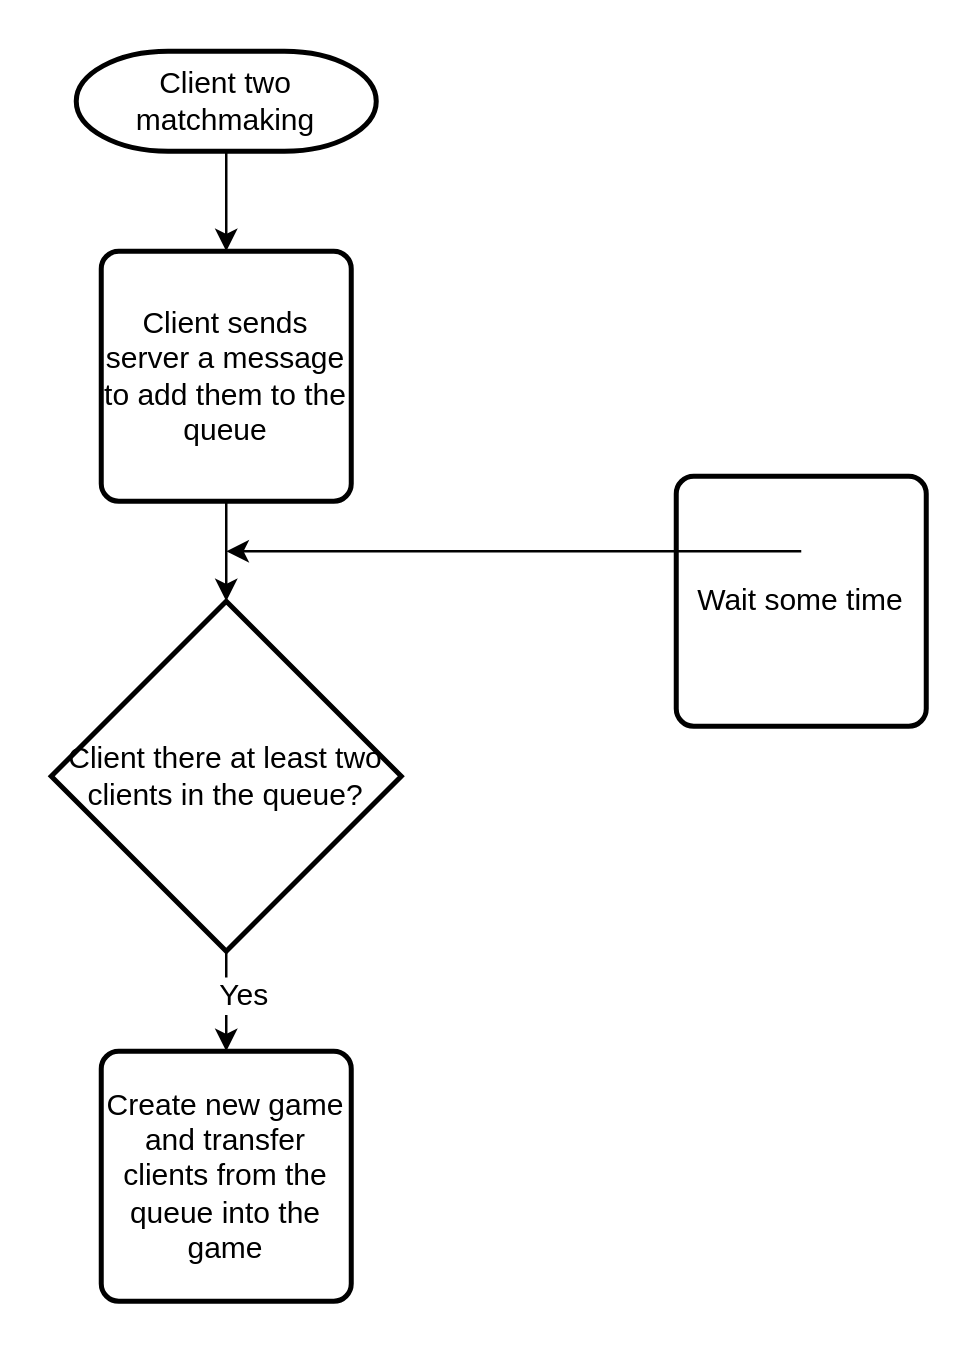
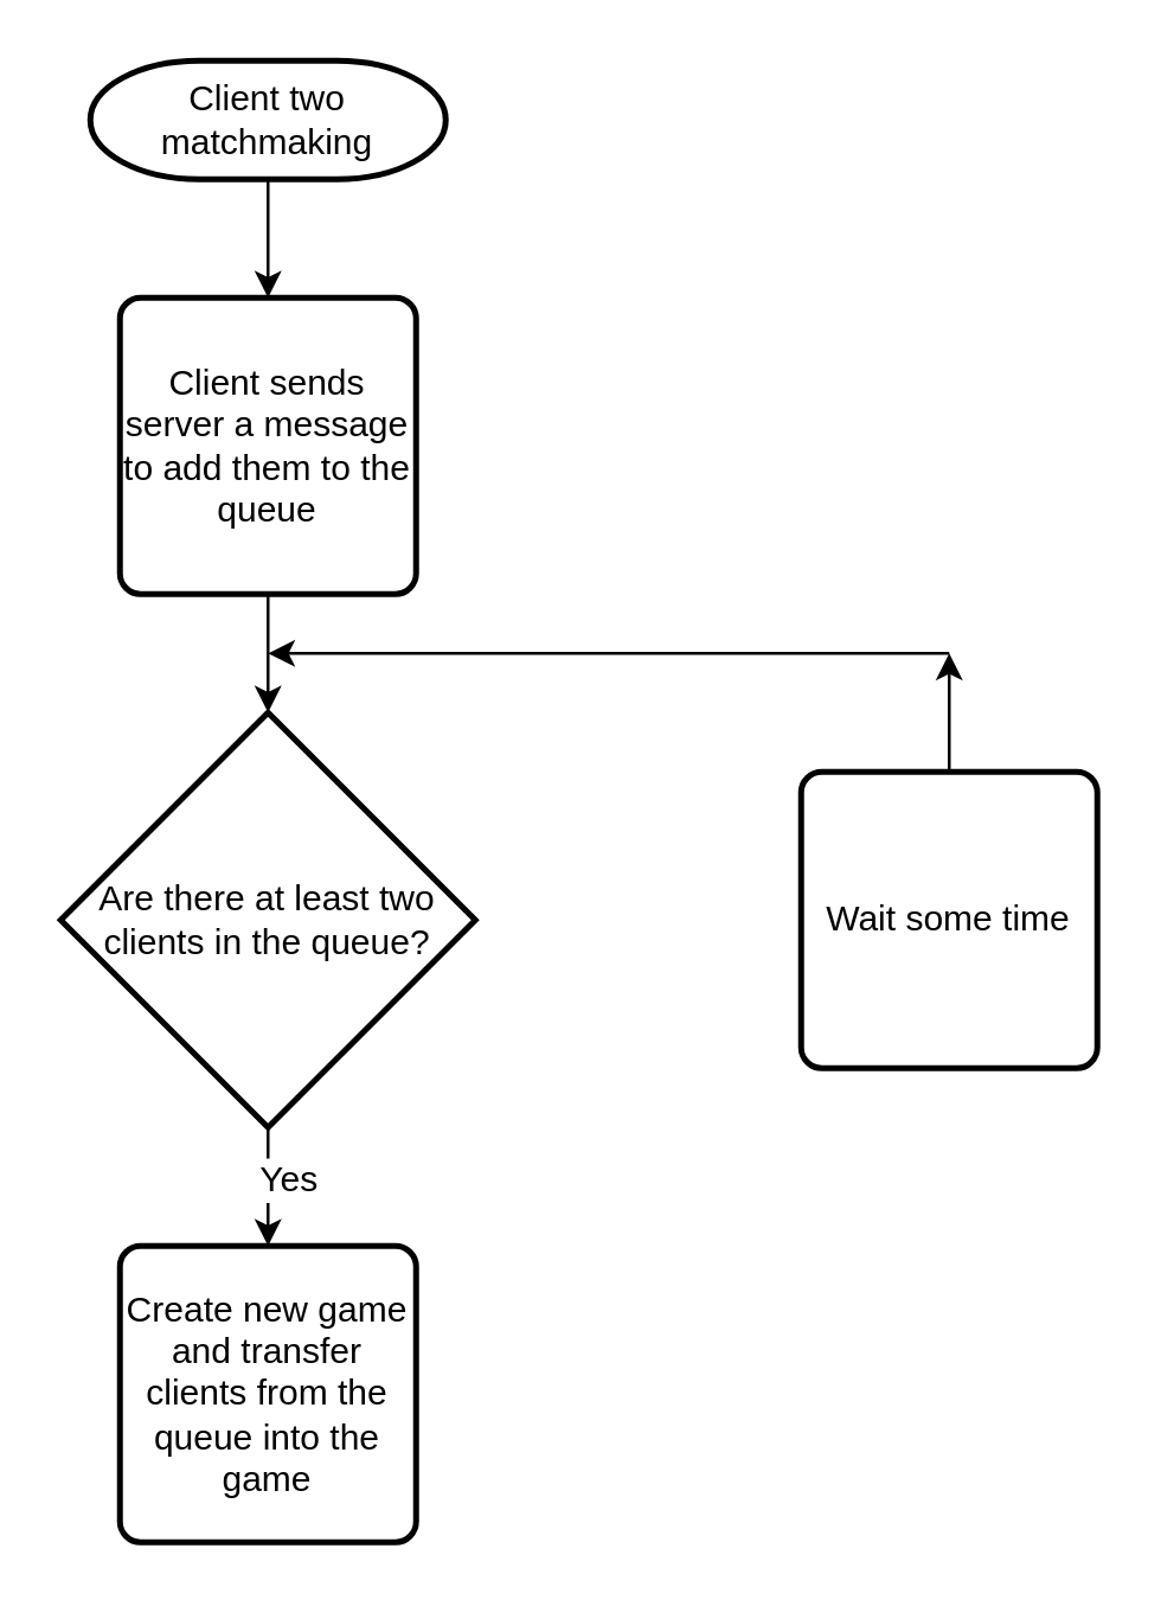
- <mxCell id="10" value="&lt;div&gt;Wait some time&lt;/div&gt;" style="rounded=1;whiteSpace=wrap;html=1;absoluteArcSize=1;arcSize=14;strokeWidth=2;" vertex="1" parent="1"><mxGeometry x="270" y="190" width="100" height="100" as="geometry" /></mxCell>
+ <mxCell id="10" value="&lt;div&gt;Wait some time&lt;/div&gt;" style="rounded=1;whiteSpace=wrap;html=1;absoluteArcSize=1;arcSize=14;strokeWidth=2;" vertex="1" parent="1"><mxGeometry x="270" y="260" width="100" height="100" as="geometry" /></mxCell>
- <mxCell id="8" value="Client there at least two clients in the queue?" style="strokeWidth=2;html=1;shape=mxgraph.flowchart.decision;whiteSpace=wrap;" vertex="1" parent="1"><mxGeometry x="20" y="240" width="140" height="140" as="geometry" /></mxCell>
+ <mxCell id="8" value="Are there at least two clients in the queue?" style="strokeWidth=2;html=1;shape=mxgraph.flowchart.decision;whiteSpace=wrap;" vertex="1" parent="1"><mxGeometry x="20" y="240" width="140" height="140" as="geometry" /></mxCell>
